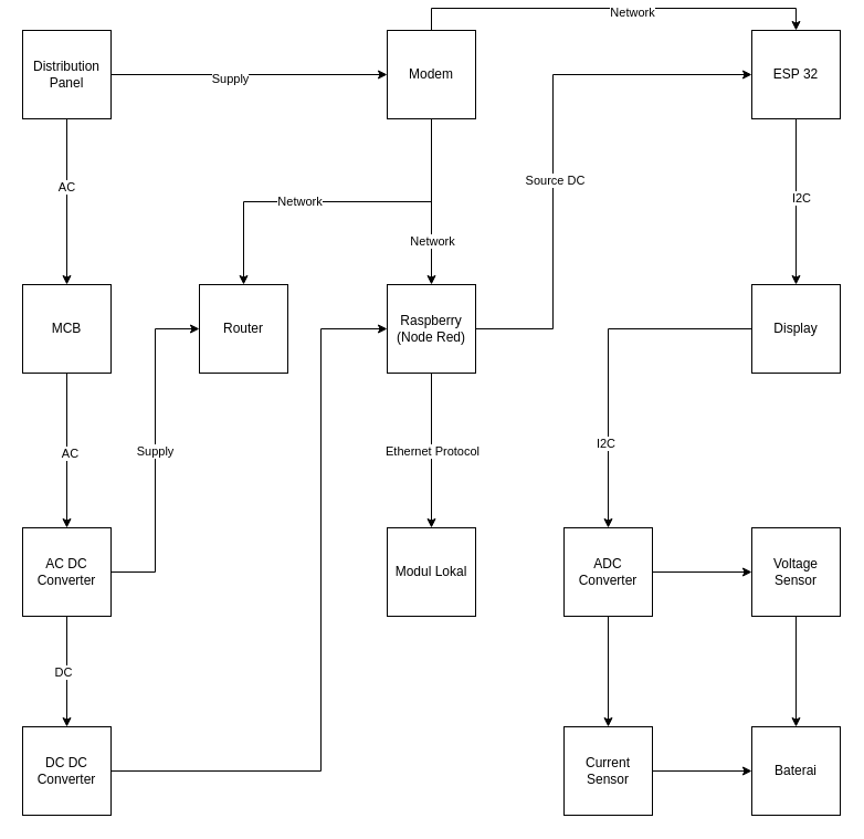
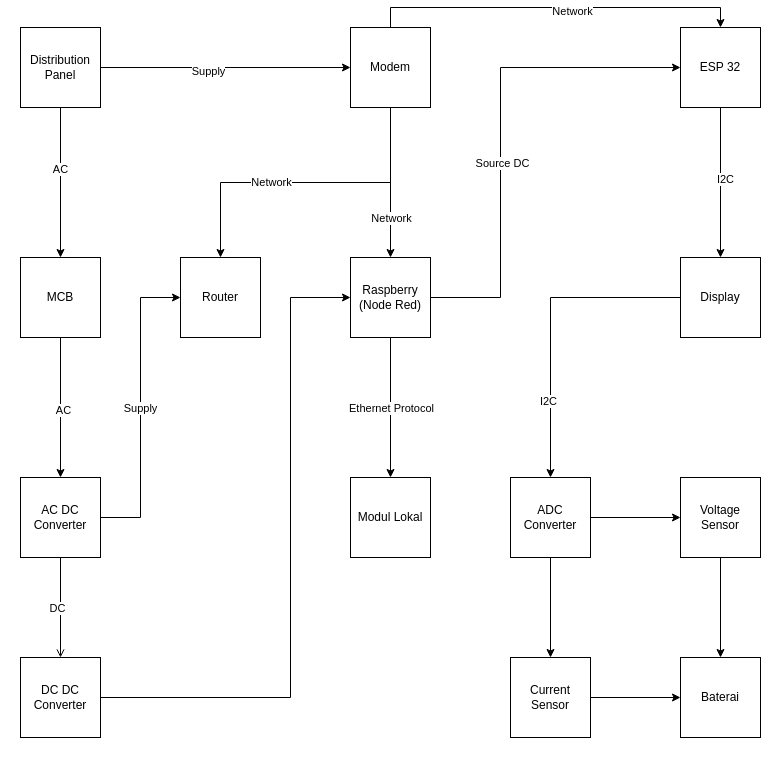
- <mxCell id="10" style="edgeStyle=orthogonalEdgeStyle;rounded=0;orthogonalLoop=1;jettySize=auto;html=1;exitX=0.5;exitY=1;exitDx=0;exitDy=0;entryX=0.5;entryY=0;entryDx=0;entryDy=0;" edge="1" parent="1" source="14" target="24"><mxGeometry relative="1" as="geometry" /></mxCell>
+ <mxCell id="10" style="edgeStyle=orthogonalEdgeStyle;rounded=0;orthogonalLoop=1;jettySize=auto;html=1;exitX=0.5;exitY=1;exitDx=0;exitDy=0;entryX=0.5;entryY=0;entryDx=0;entryDy=0;endArrow=open;" edge="1" parent="1" source="14" target="24"><mxGeometry relative="1" as="geometry" /></mxCell>
